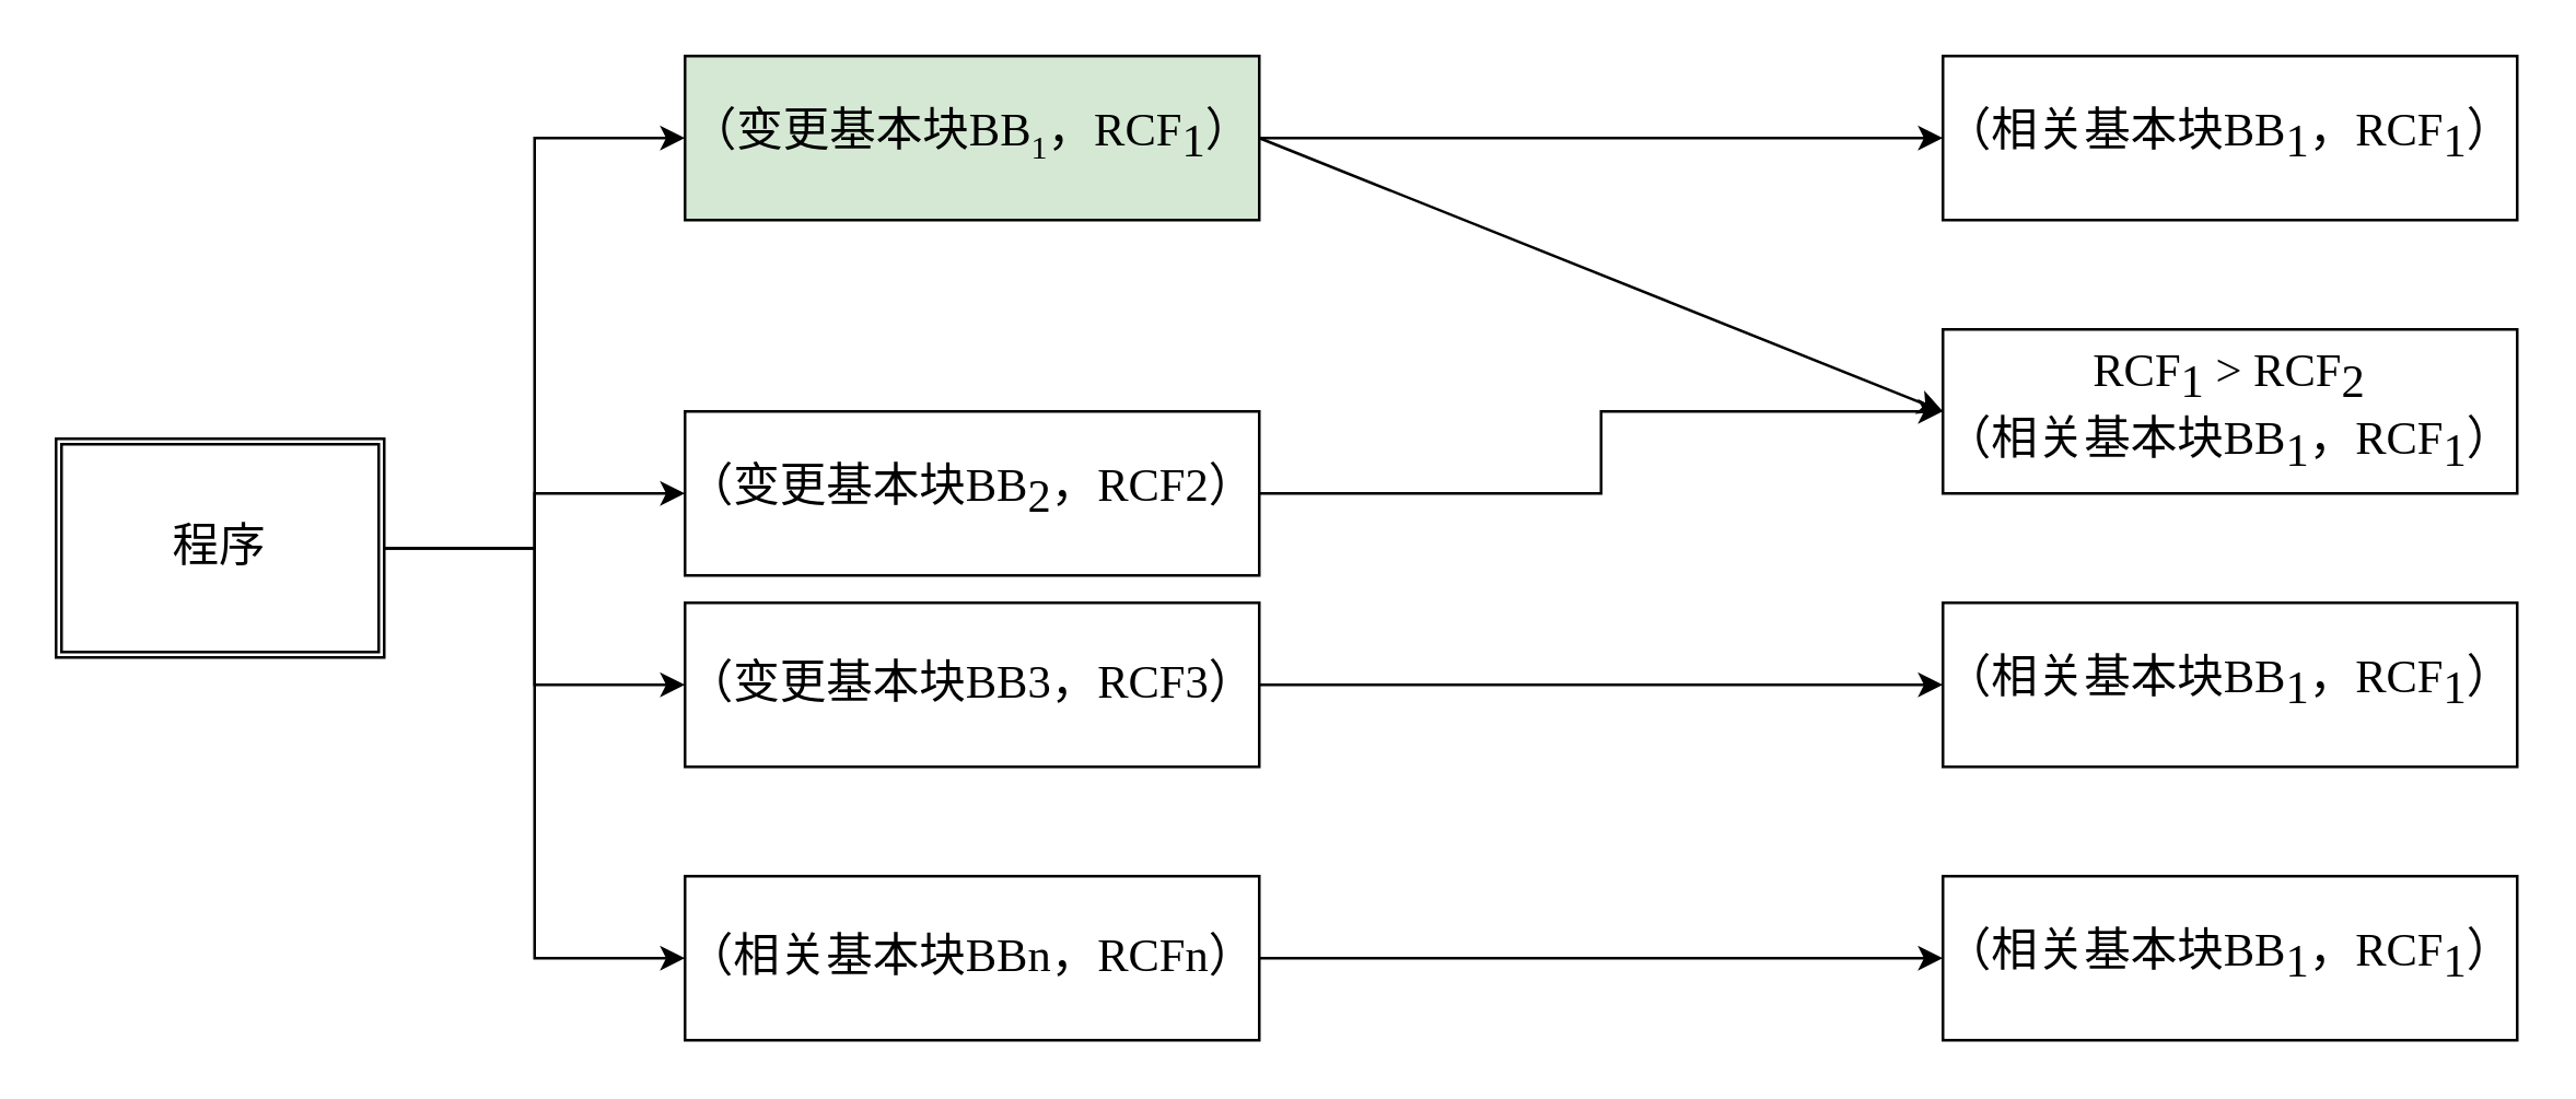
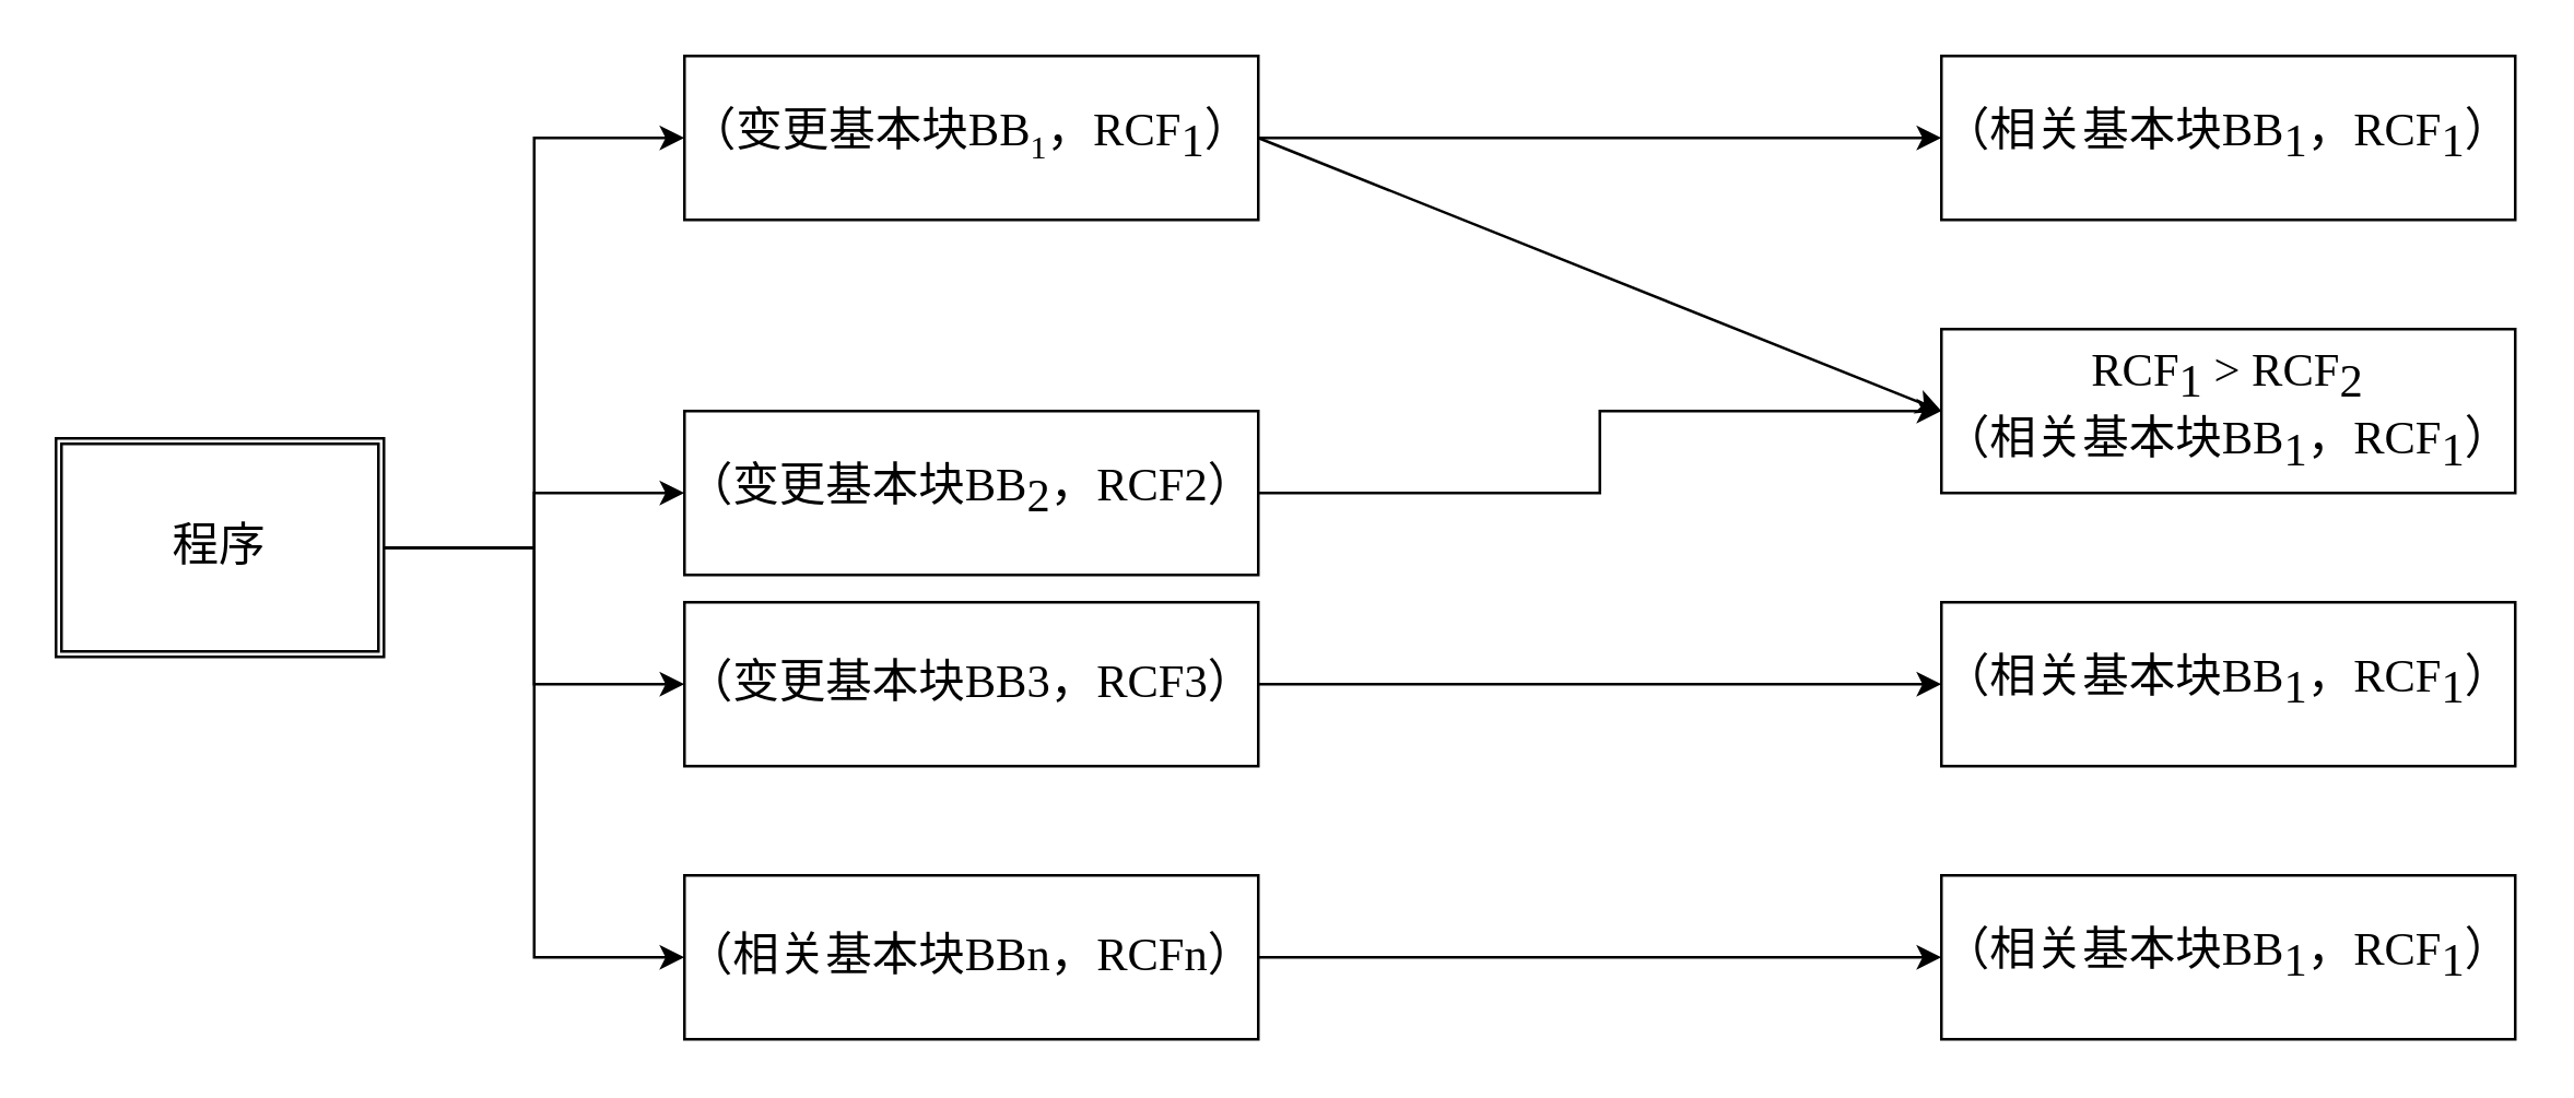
- <mxCell id="9" value="（变更基本块&lt;font face=&quot;Times New Roman&quot; style=&quot;&quot;&gt;BB&lt;sub style=&quot;&quot;&gt;&lt;font style=&quot;font-size: 12px;&quot;&gt;1&lt;/font&gt;&lt;/sub&gt;&lt;/font&gt;，&lt;font face=&quot;Times New Roman&quot; style=&quot;font-size: 17px;&quot;&gt;RCF&lt;sub style=&quot;font-size: 17px;&quot;&gt;1&lt;/sub&gt;&lt;/font&gt;）" style="rounded=0;whiteSpace=wrap;html=1;fontFamily=宋体;fontSource=https%3A%2F%2Ffonts.googleapis.com%2Fcss%3Ffamily%3D%25E5%25AE%258B%25E4%25BD%2593;fontSize=17;fillColor=#d5e8d4;" parent="1" vertex="1"><mxGeometry x="250" y="20" width="210" height="60" as="geometry" /></mxCell>
+ <mxCell id="9" value="（变更基本块&lt;font face=&quot;Times New Roman&quot; style=&quot;&quot;&gt;BB&lt;sub style=&quot;&quot;&gt;&lt;font style=&quot;font-size: 12px;&quot;&gt;1&lt;/font&gt;&lt;/sub&gt;&lt;/font&gt;，&lt;font face=&quot;Times New Roman&quot; style=&quot;font-size: 17px;&quot;&gt;RCF&lt;sub style=&quot;font-size: 17px;&quot;&gt;1&lt;/sub&gt;&lt;/font&gt;）" style="rounded=0;whiteSpace=wrap;html=1;fontFamily=宋体;fontSource=https%3A%2F%2Ffonts.googleapis.com%2Fcss%3Ffamily%3D%25E5%25AE%258B%25E4%25BD%2593;fontSize=17;" parent="1" vertex="1"><mxGeometry x="250" y="20" width="210" height="60" as="geometry" /></mxCell>
